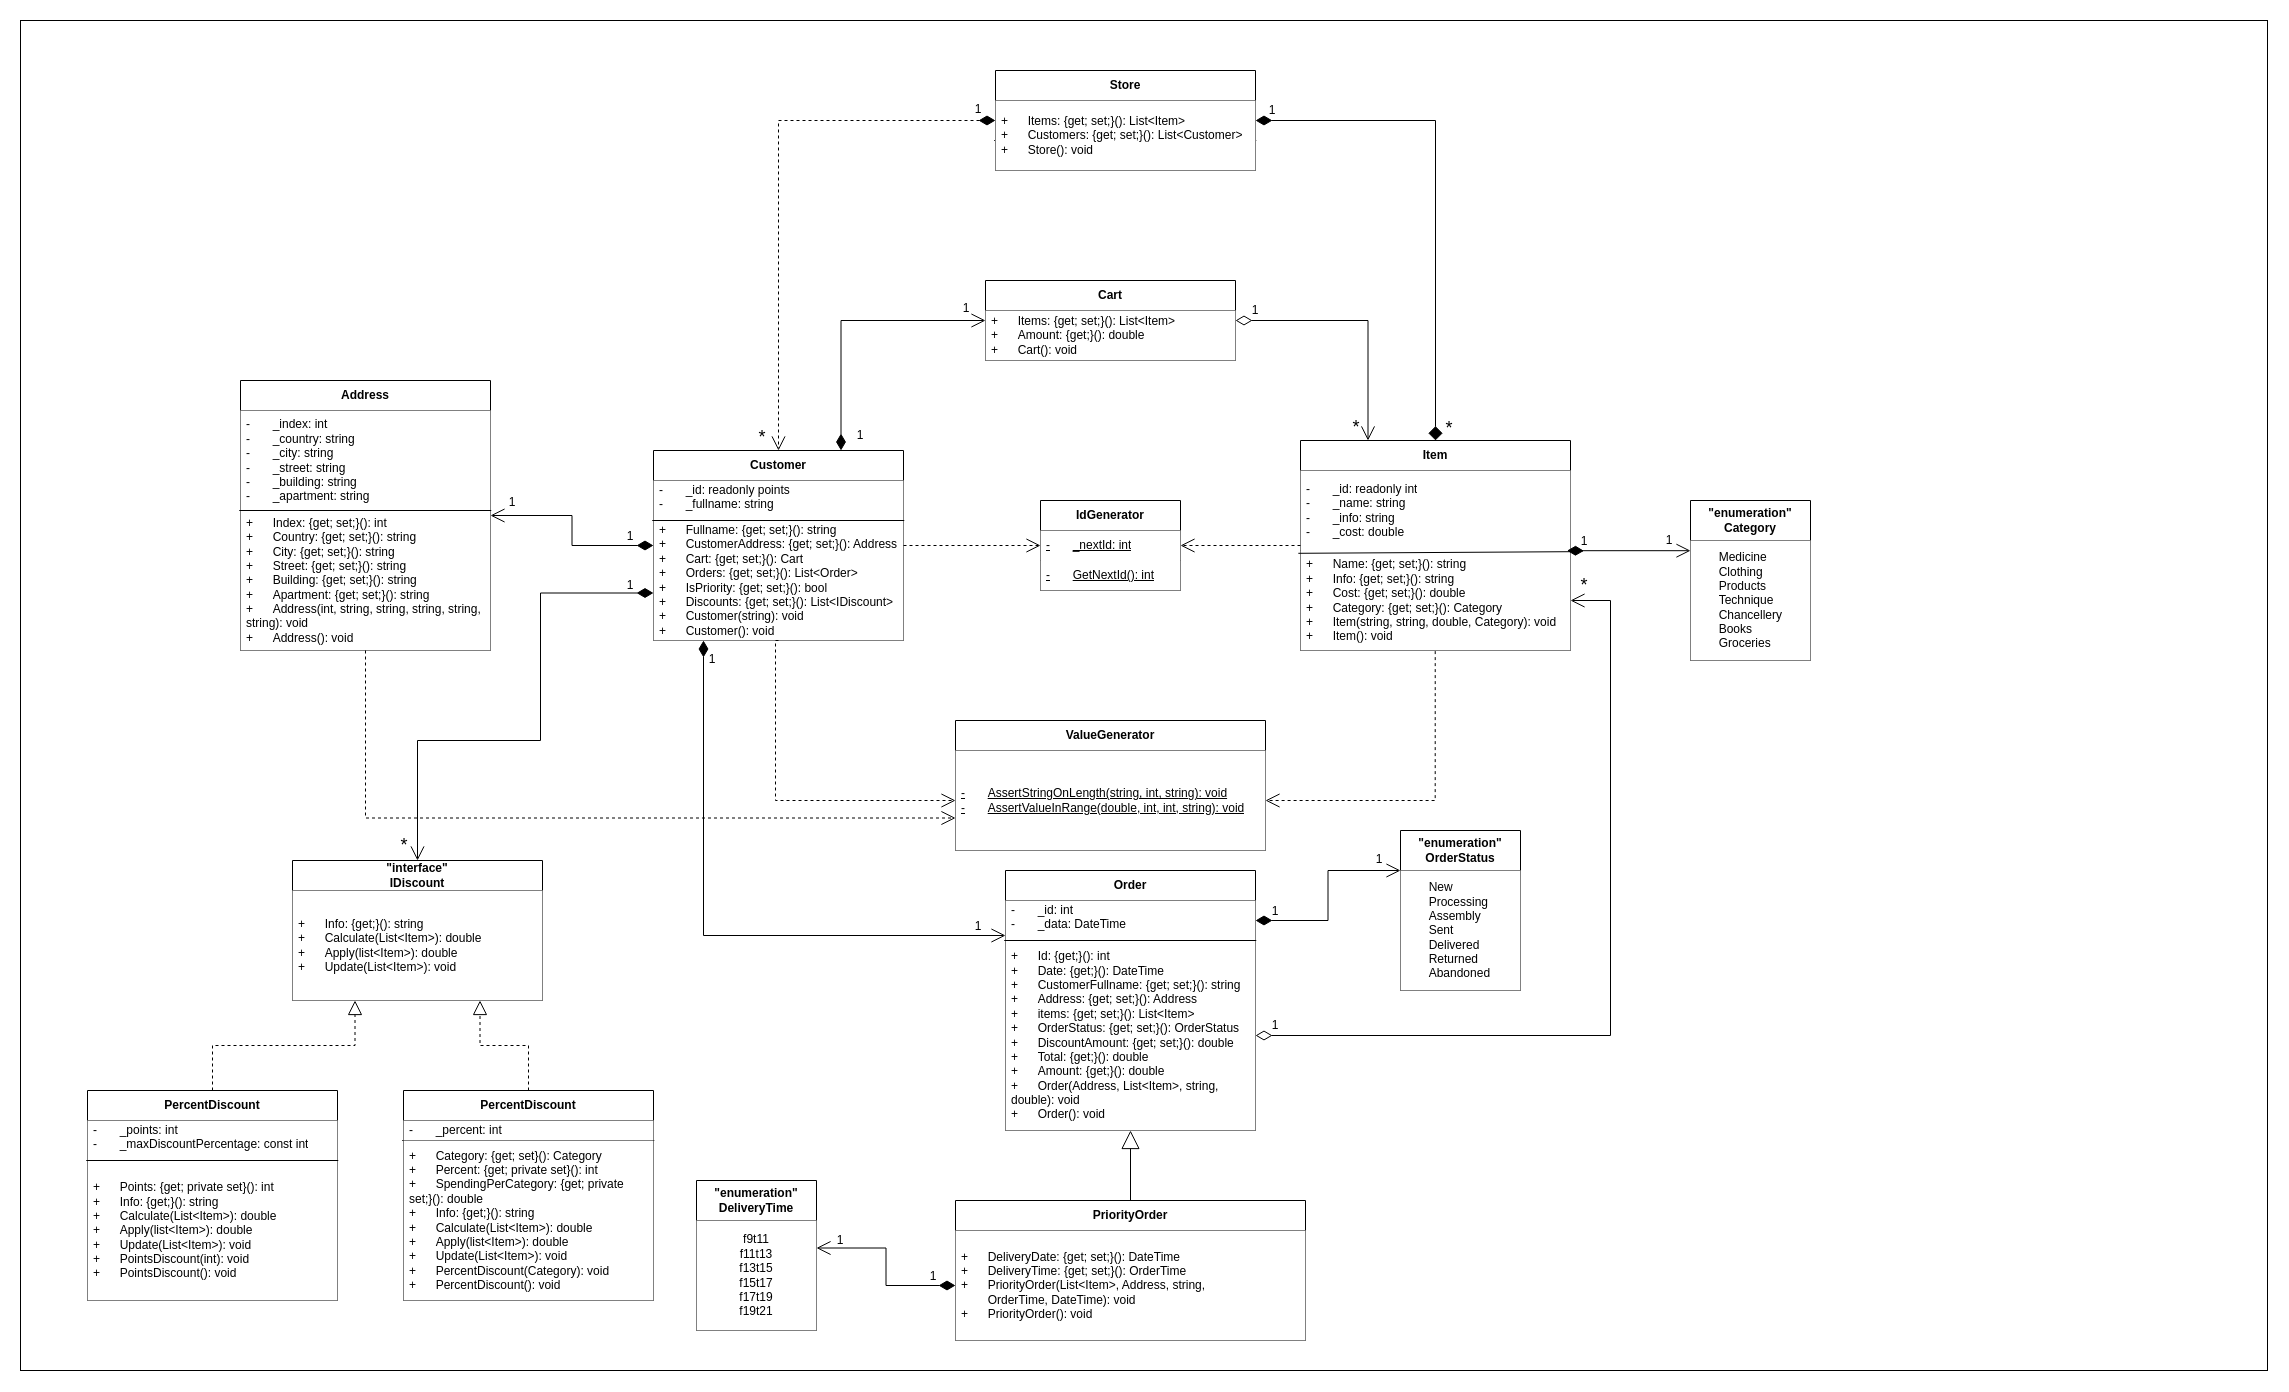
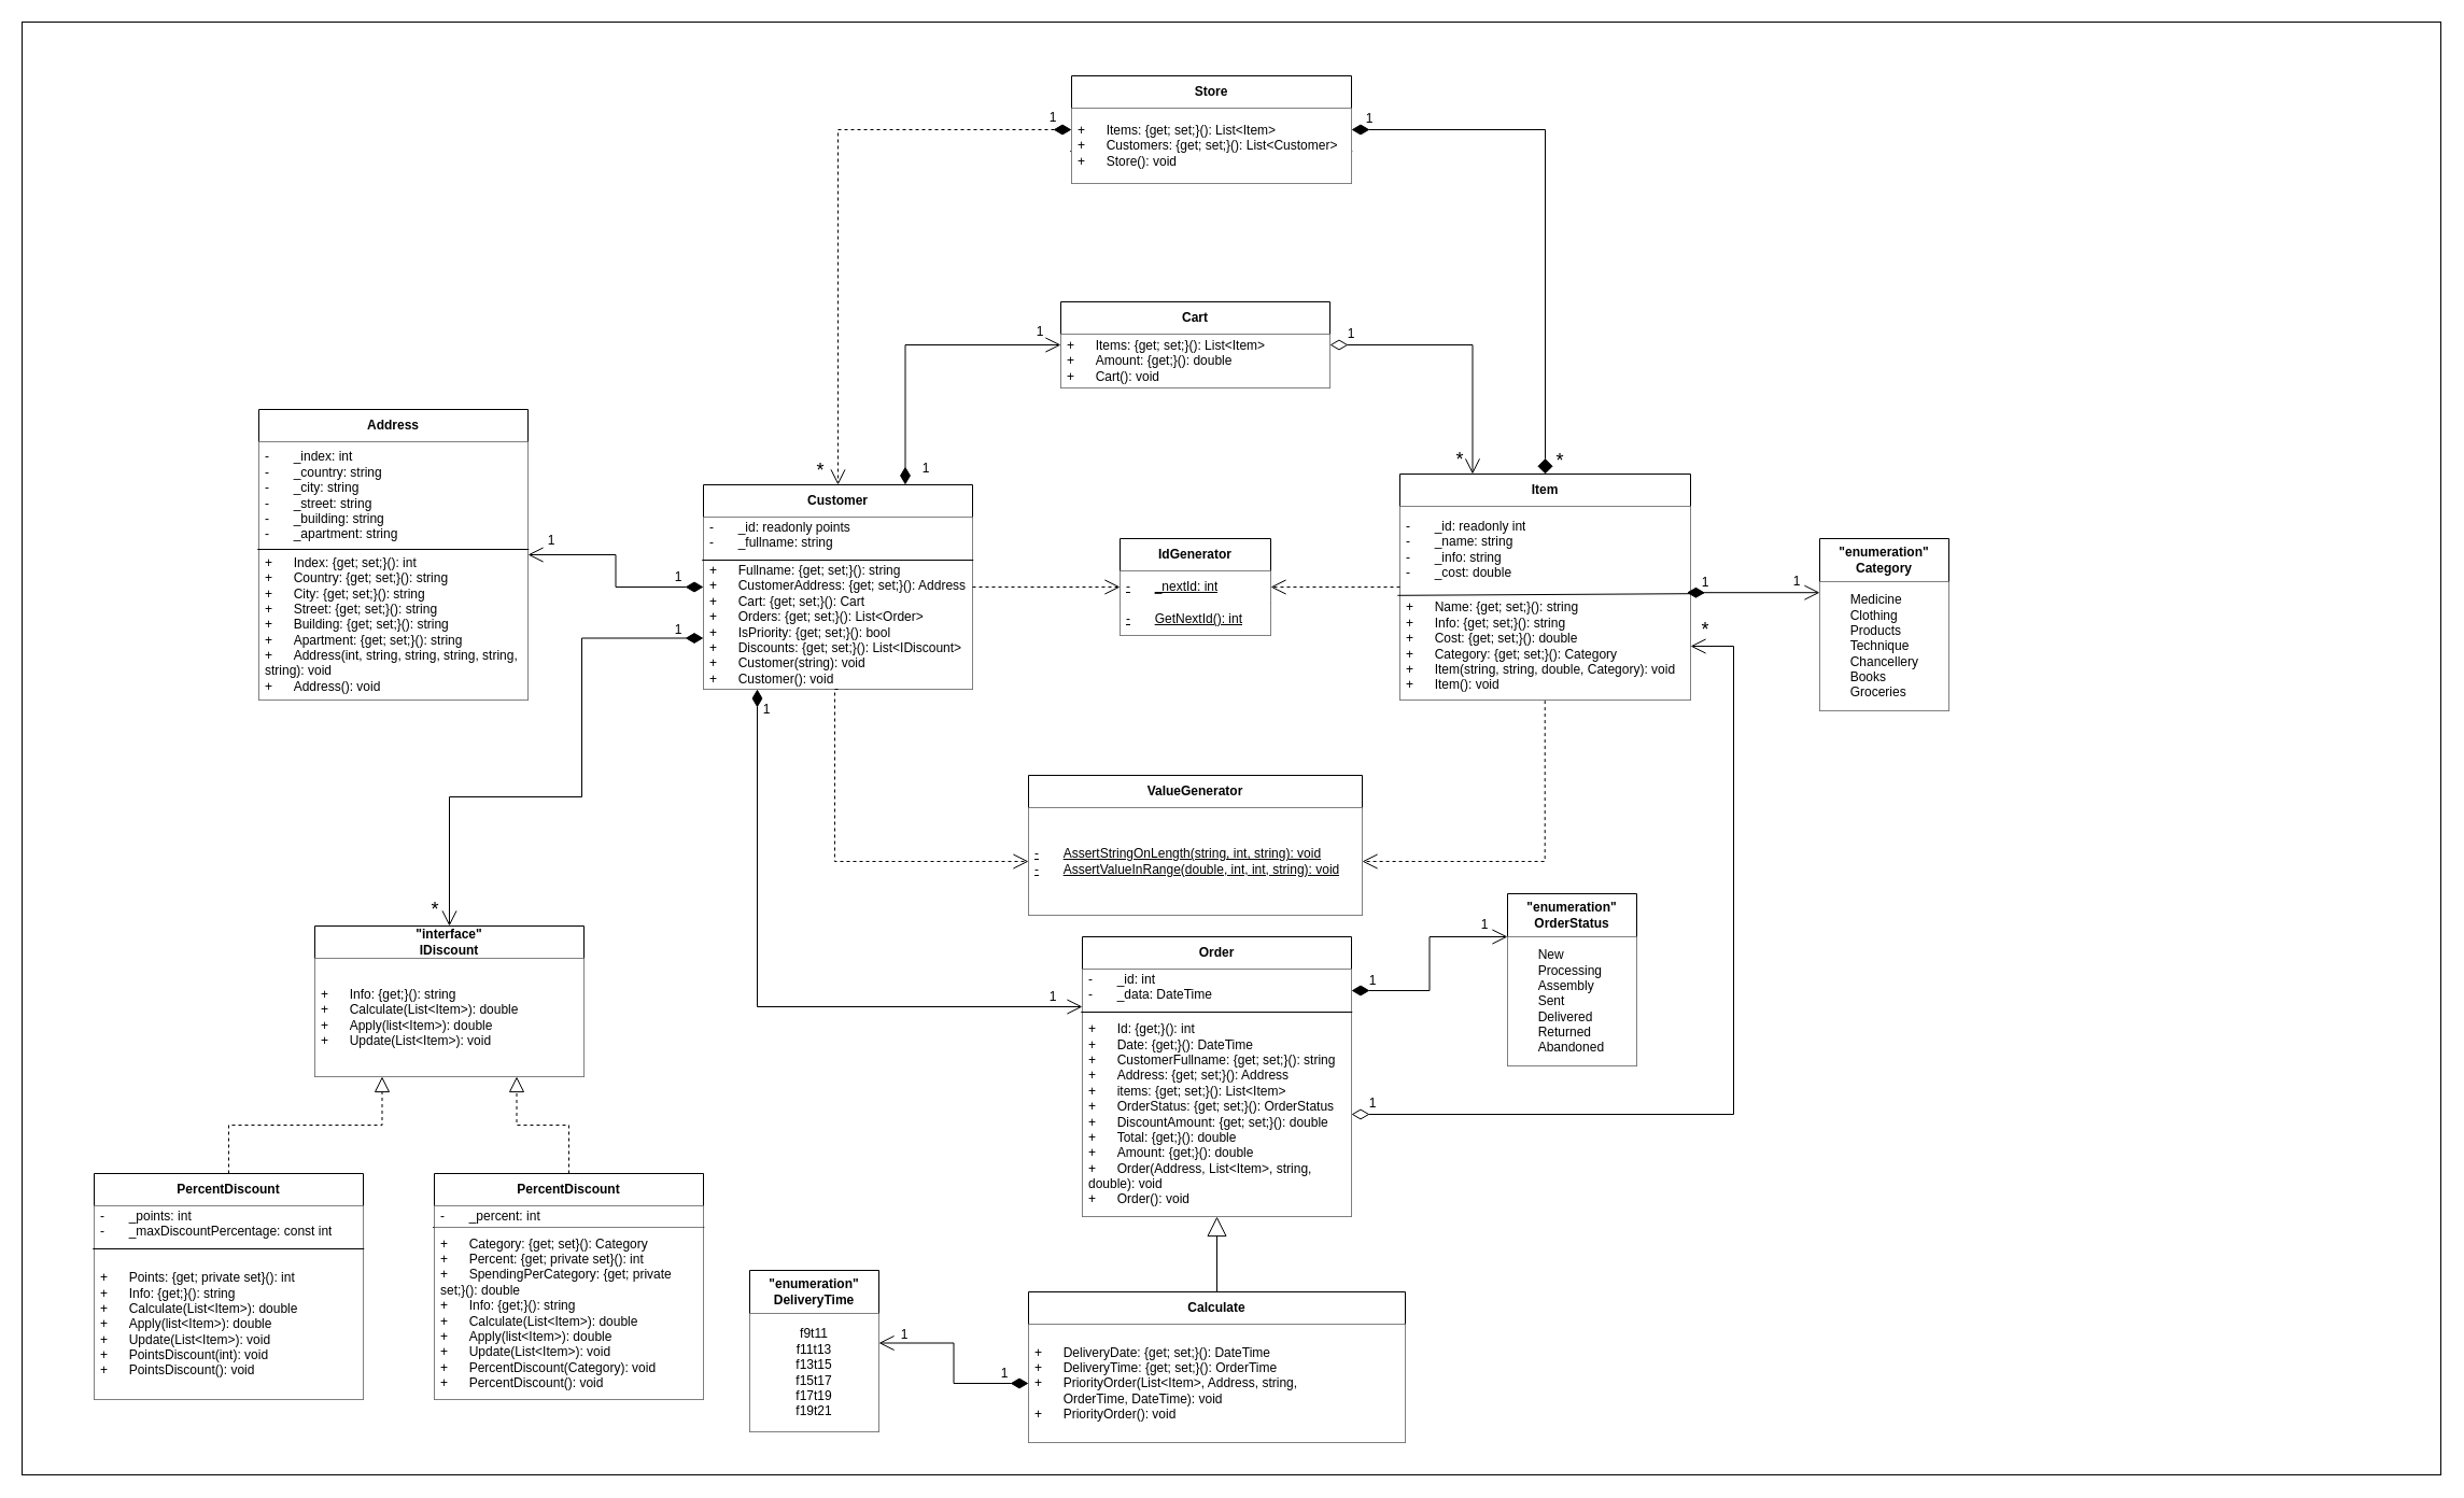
- <mxCell id="46" value="&lt;div&gt;&lt;br&gt;&lt;/div&gt;&lt;div&gt;&lt;br&gt;&lt;/div&gt;" style="endArrow=open;endSize=12;dashed=1;html=1;rounded=0;exitX=0.5;exitY=1;exitDx=0;exitDy=0;entryX=0;entryY=0.75;entryDx=0;entryDy=0;edgeStyle=orthogonalEdgeStyle;" parent="1" source="16" target="14" edge="1"><mxGeometry width="160" relative="1" as="geometry"><mxPoint x="410" y="904" as="sourcePoint" /><mxPoint x="570" y="904" as="targetPoint" /></mxGeometry></mxCell>
- <mxCell id="56" value="&lt;b&gt;PriorityOrder&lt;/b&gt;" style="swimlane;fontStyle=0;childLayout=stackLayout;horizontal=1;startSize=30;horizontalStack=0;resizeParent=1;resizeParentMax=0;resizeLast=0;collapsible=1;marginBottom=0;whiteSpace=wrap;html=1;" parent="1" vertex="1"><mxGeometry x="955" y="1200" width="350" height="140" as="geometry"><mxRectangle x="120" y="200" width="100" height="30" as="alternateBounds" /></mxGeometry></mxCell>
+ <mxCell id="56" value="&lt;b&gt;Calculate&lt;/b&gt;" style="swimlane;fontStyle=0;childLayout=stackLayout;horizontal=1;startSize=30;horizontalStack=0;resizeParent=1;resizeParentMax=0;resizeLast=0;collapsible=1;marginBottom=0;whiteSpace=wrap;html=1;" parent="1" vertex="1"><mxGeometry x="955" y="1200" width="350" height="140" as="geometry"><mxRectangle x="120" y="200" width="100" height="30" as="alternateBounds" /></mxGeometry></mxCell>
